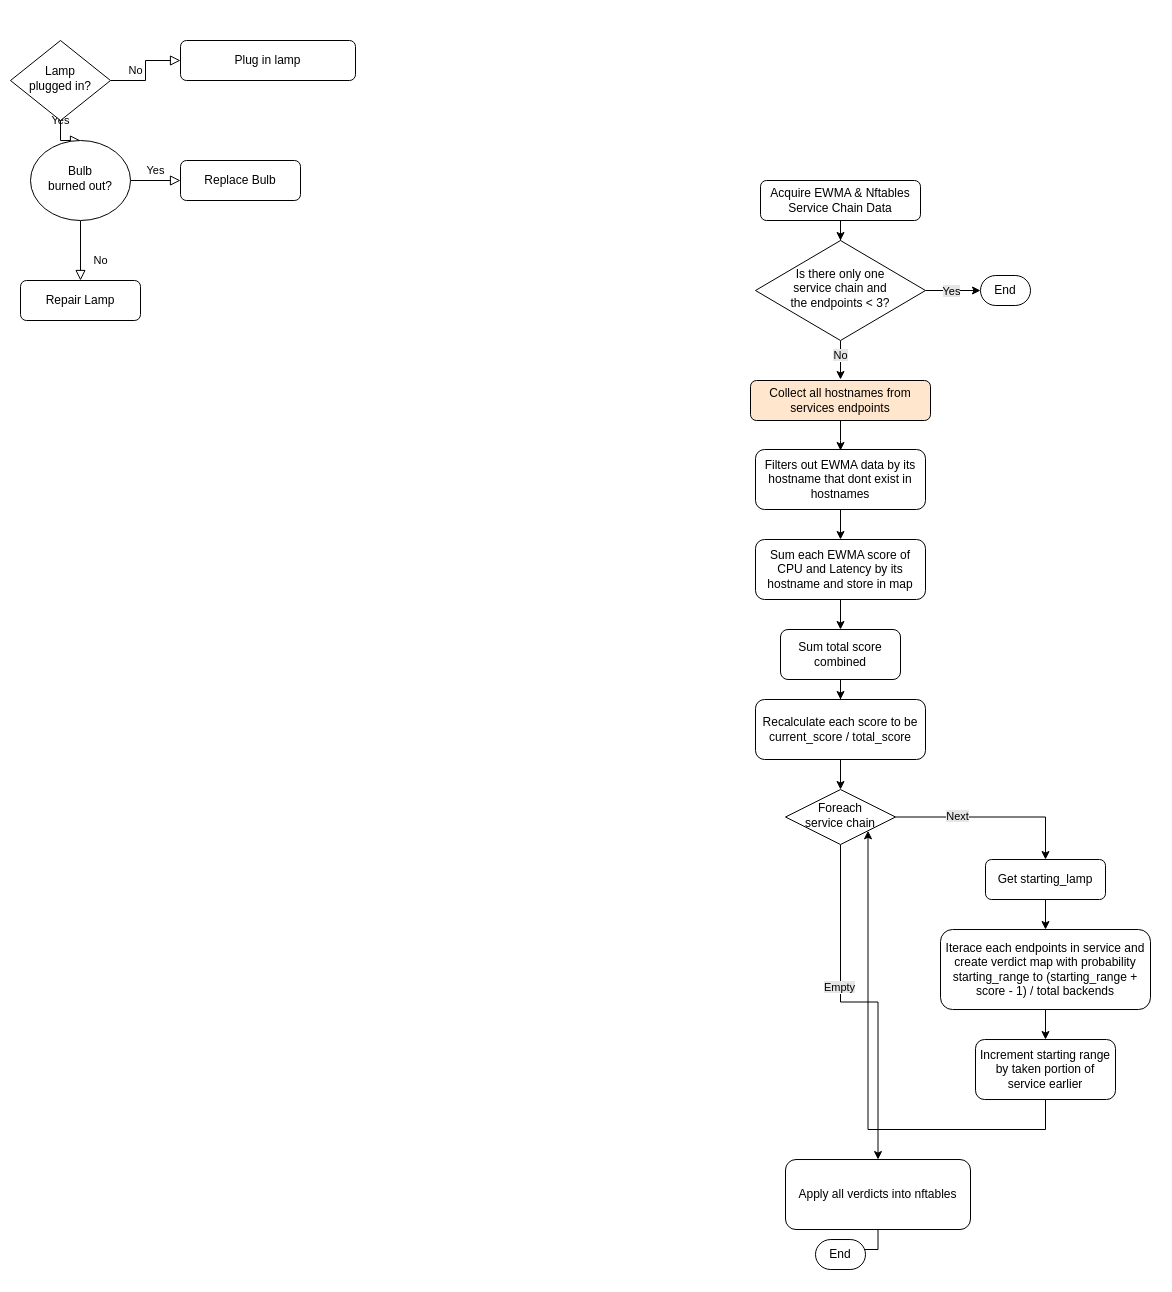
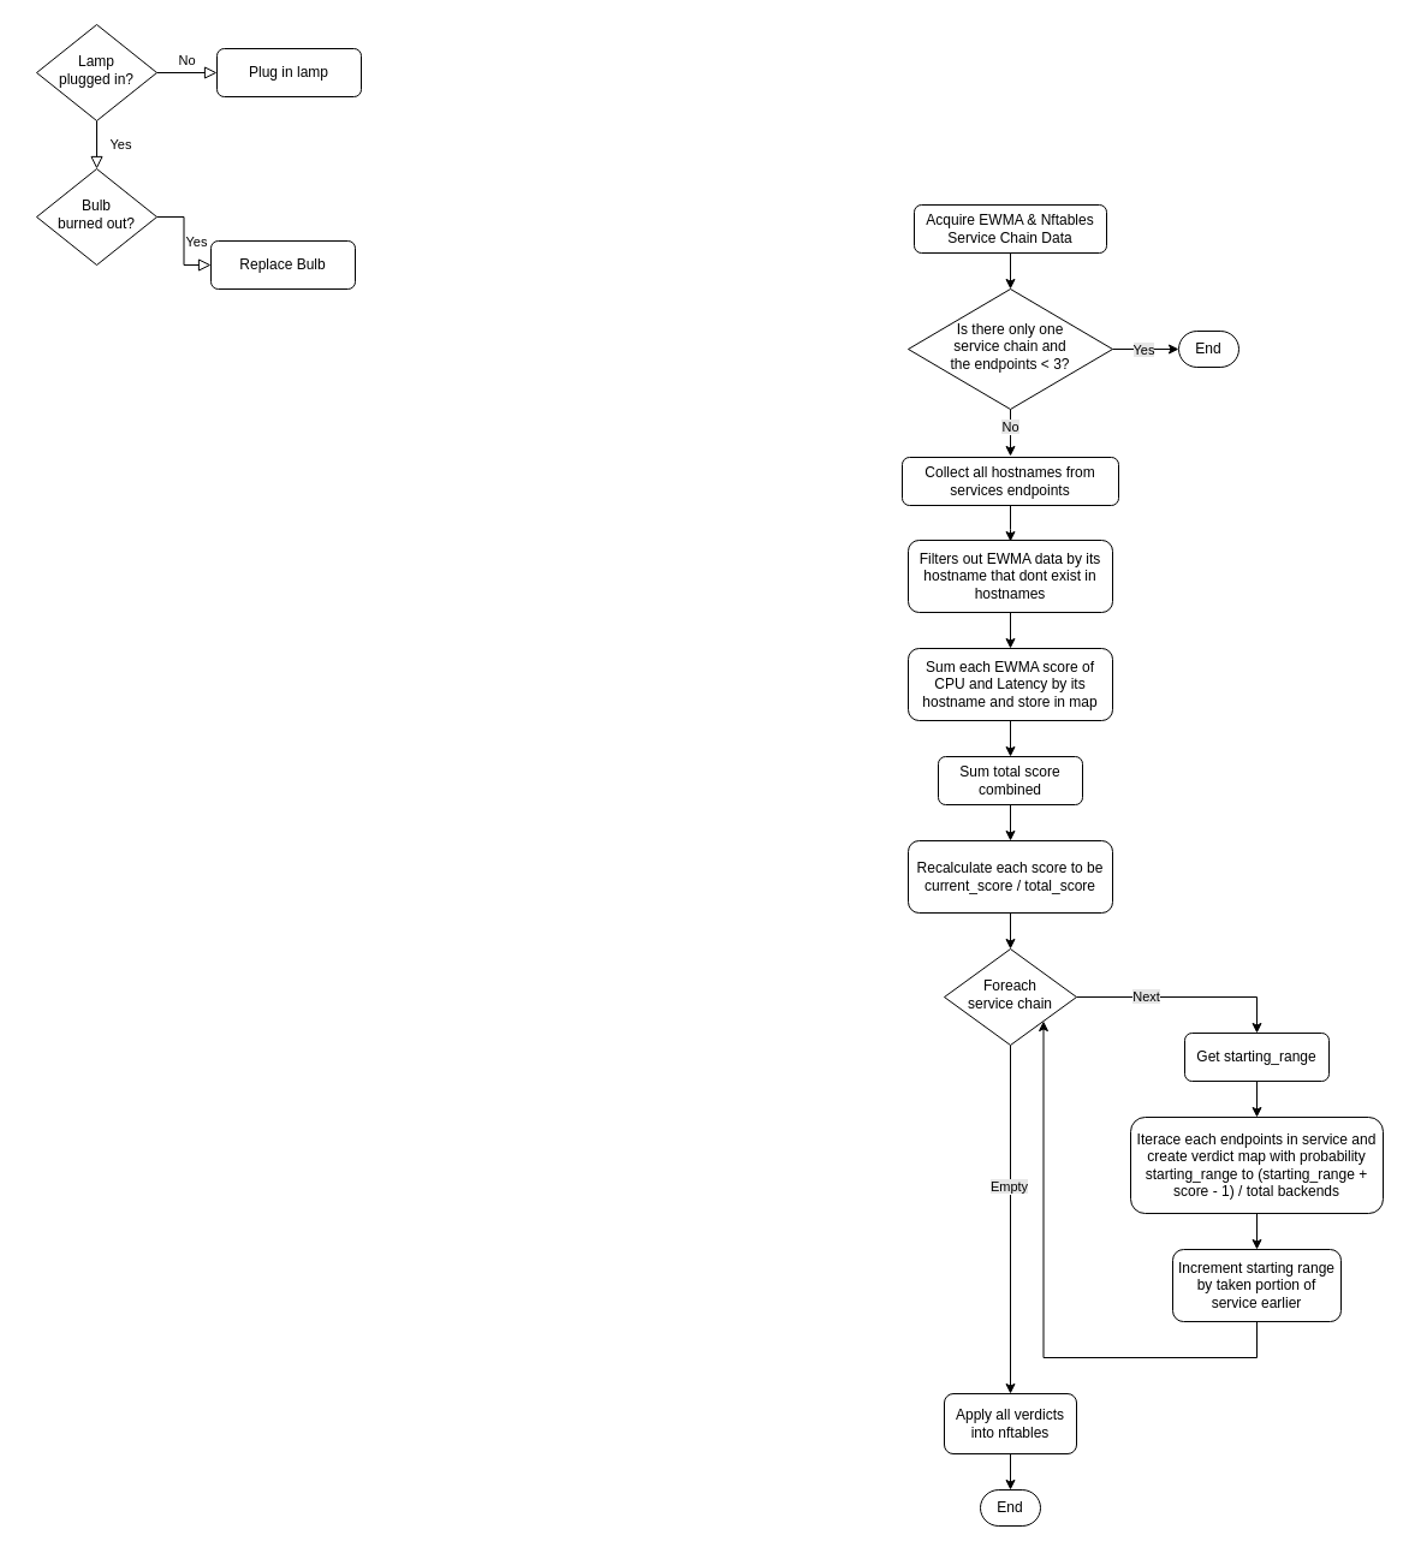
- <mxCell id="7" value="Plug in lamp" style="rounded=1;whiteSpace=wrap;html=1;fontSize=12;glass=0;strokeWidth=1;shadow=0;" parent="1" vertex="1"><mxGeometry x="180" y="40" width="175" height="40" as="geometry" /></mxCell>
+ <mxCell id="7" value="Plug in lamp" style="rounded=1;whiteSpace=wrap;html=1;fontSize=12;glass=0;strokeWidth=1;shadow=0;" parent="1" vertex="1"><mxGeometry x="180" y="40" width="120" height="40" as="geometry" /></mxCell>
- <mxCell id="6" value="Lamp&lt;br&gt;plugged in?" style="rhombus;whiteSpace=wrap;html=1;shadow=0;fontFamily=Helvetica;fontSize=12;align=center;strokeWidth=1;spacing=6;spacingTop=-4;" parent="1" vertex="1"><mxGeometry x="10" y="40" width="100" height="80" as="geometry" /></mxCell>
+ <mxCell id="6" value="Lamp&lt;br&gt;plugged in?" style="rhombus;whiteSpace=wrap;html=1;shadow=0;fontFamily=Helvetica;fontSize=12;align=center;strokeWidth=1;spacing=6;spacingTop=-4;" parent="1" vertex="1"><mxGeometry x="30" y="20" width="100" height="80" as="geometry" /></mxCell>
- <mxCell id="10" value="Bulb&lt;br&gt;burned out?" style="ellipse;whiteSpace=wrap;html=1;shadow=0;fontFamily=Helvetica;fontSize=12;align=center;strokeWidth=1;spacing=6;spacingTop=-4;" parent="1" vertex="1"><mxGeometry x="30" y="140" width="100" height="80" as="geometry" /></mxCell>
+ <mxCell id="10" value="Bulb&lt;br&gt;burned out?" style="rhombus;whiteSpace=wrap;html=1;shadow=0;fontFamily=Helvetica;fontSize=12;align=center;strokeWidth=1;spacing=6;spacingTop=-4;" parent="1" vertex="1"><mxGeometry x="30" y="140" width="100" height="80" as="geometry" /></mxCell>
- <mxCell id="12" value="Replace Bulb" style="rounded=1;whiteSpace=wrap;html=1;fontSize=12;glass=0;strokeWidth=1;shadow=0;" parent="1" vertex="1"><mxGeometry x="180" y="160" width="120" height="40" as="geometry" /></mxCell>
+ <mxCell id="12" value="Replace Bulb" style="rounded=1;whiteSpace=wrap;html=1;fontSize=12;glass=0;strokeWidth=1;shadow=0;" parent="1" vertex="1"><mxGeometry x="175" y="200" width="120" height="40" as="geometry" /></mxCell>
- <mxCell id="3" value="Acquire EWMA &amp;amp; Nftables Service Chain Data" style="rounded=1;whiteSpace=wrap;html=1;fontSize=12;glass=0;strokeWidth=1;shadow=0;" parent="1" vertex="1"><mxGeometry x="760" y="180" width="160" height="40" as="geometry" /></mxCell>
+ <mxCell id="3" value="Acquire EWMA &amp;amp; Nftables Service Chain Data" style="rounded=1;whiteSpace=wrap;html=1;fontSize=12;glass=0;strokeWidth=1;shadow=0;" parent="1" vertex="1"><mxGeometry x="760" y="170" width="160" height="40" as="geometry" /></mxCell>
- <mxCell id="8" value="No" style="rounded=0;html=1;jettySize=auto;orthogonalLoop=1;fontSize=11;endArrow=block;endFill=0;endSize=8;strokeWidth=1;shadow=0;labelBackgroundColor=none;edgeStyle=orthogonalEdgeStyle;" parent="1" source="10" target="11" edge="1"><mxGeometry x="0.333" y="20" relative="1" as="geometry"><mxPoint as="offset" /></mxGeometry></mxCell>
- <mxCell id="11" value="Repair Lamp" style="rounded=1;whiteSpace=wrap;html=1;fontSize=12;glass=0;strokeWidth=1;shadow=0;" parent="1" vertex="1"><mxGeometry x="20" y="280" width="120" height="40" as="geometry" /></mxCell>
- <mxCell id="42" value="Collect all hostnames from services endpoints" style="rounded=1;whiteSpace=wrap;html=1;fontSize=12;glass=0;strokeWidth=1;shadow=0;fillColor=#ffe6cc;" vertex="1" parent="1"><mxGeometry x="750" y="380" width="180" height="40" as="geometry" /></mxCell>
+ <mxCell id="42" value="Collect all hostnames from services endpoints" style="rounded=1;whiteSpace=wrap;html=1;fontSize=12;glass=0;strokeWidth=1;shadow=0;" vertex="1" parent="1"><mxGeometry x="750" y="380" width="180" height="40" as="geometry" /></mxCell>
- <mxCell id="18" value="Sum total score combined" style="rounded=1;whiteSpace=wrap;html=1;fontSize=12;glass=0;strokeWidth=1;shadow=0;" parent="1" vertex="1"><mxGeometry x="780" y="629" width="120" height="50" as="geometry" /></mxCell>
+ <mxCell id="18" value="Sum total score combined" style="rounded=1;whiteSpace=wrap;html=1;fontSize=12;glass=0;strokeWidth=1;shadow=0;" parent="1" vertex="1"><mxGeometry x="780" y="629" width="120" height="40" as="geometry" /></mxCell>
- <mxCell id="25" value="Foreach&lt;div&gt;service chain&lt;/div&gt;" style="rhombus;whiteSpace=wrap;html=1;shadow=0;fontFamily=Helvetica;fontSize=12;align=center;strokeWidth=1;spacing=6;spacingTop=-4;" parent="1" vertex="1"><mxGeometry x="785" y="789.02" width="110" height="55" as="geometry" /></mxCell>
+ <mxCell id="25" value="Foreach&lt;div&gt;service chain&lt;/div&gt;" style="rhombus;whiteSpace=wrap;html=1;shadow=0;fontFamily=Helvetica;fontSize=12;align=center;strokeWidth=1;spacing=6;spacingTop=-4;" parent="1" vertex="1"><mxGeometry x="785" y="789.02" width="110" height="80" as="geometry" /></mxCell>
- <mxCell id="27" value="Get starting_lamp" style="rounded=1;whiteSpace=wrap;html=1;fontSize=12;glass=0;strokeWidth=1;shadow=0;" parent="1" vertex="1"><mxGeometry x="985" y="859.02" width="120" height="40" as="geometry" /></mxCell>
+ <mxCell id="27" value="Get starting_range" style="rounded=1;whiteSpace=wrap;html=1;fontSize=12;glass=0;strokeWidth=1;shadow=0;" parent="1" vertex="1"><mxGeometry x="985" y="859.02" width="120" height="40" as="geometry" /></mxCell>
- <mxCell id="33" value="Apply all verdicts into nftables" style="rounded=1;whiteSpace=wrap;html=1;fontSize=12;glass=0;strokeWidth=1;shadow=0;" parent="1" vertex="1"><mxGeometry x="785" y="1159.02" width="185" height="70" as="geometry" /></mxCell>
+ <mxCell id="33" value="Apply all verdicts into nftables" style="rounded=1;whiteSpace=wrap;html=1;fontSize=12;glass=0;strokeWidth=1;shadow=0;" parent="1" vertex="1"><mxGeometry x="785" y="1159.02" width="110" height="50" as="geometry" /></mxCell>
